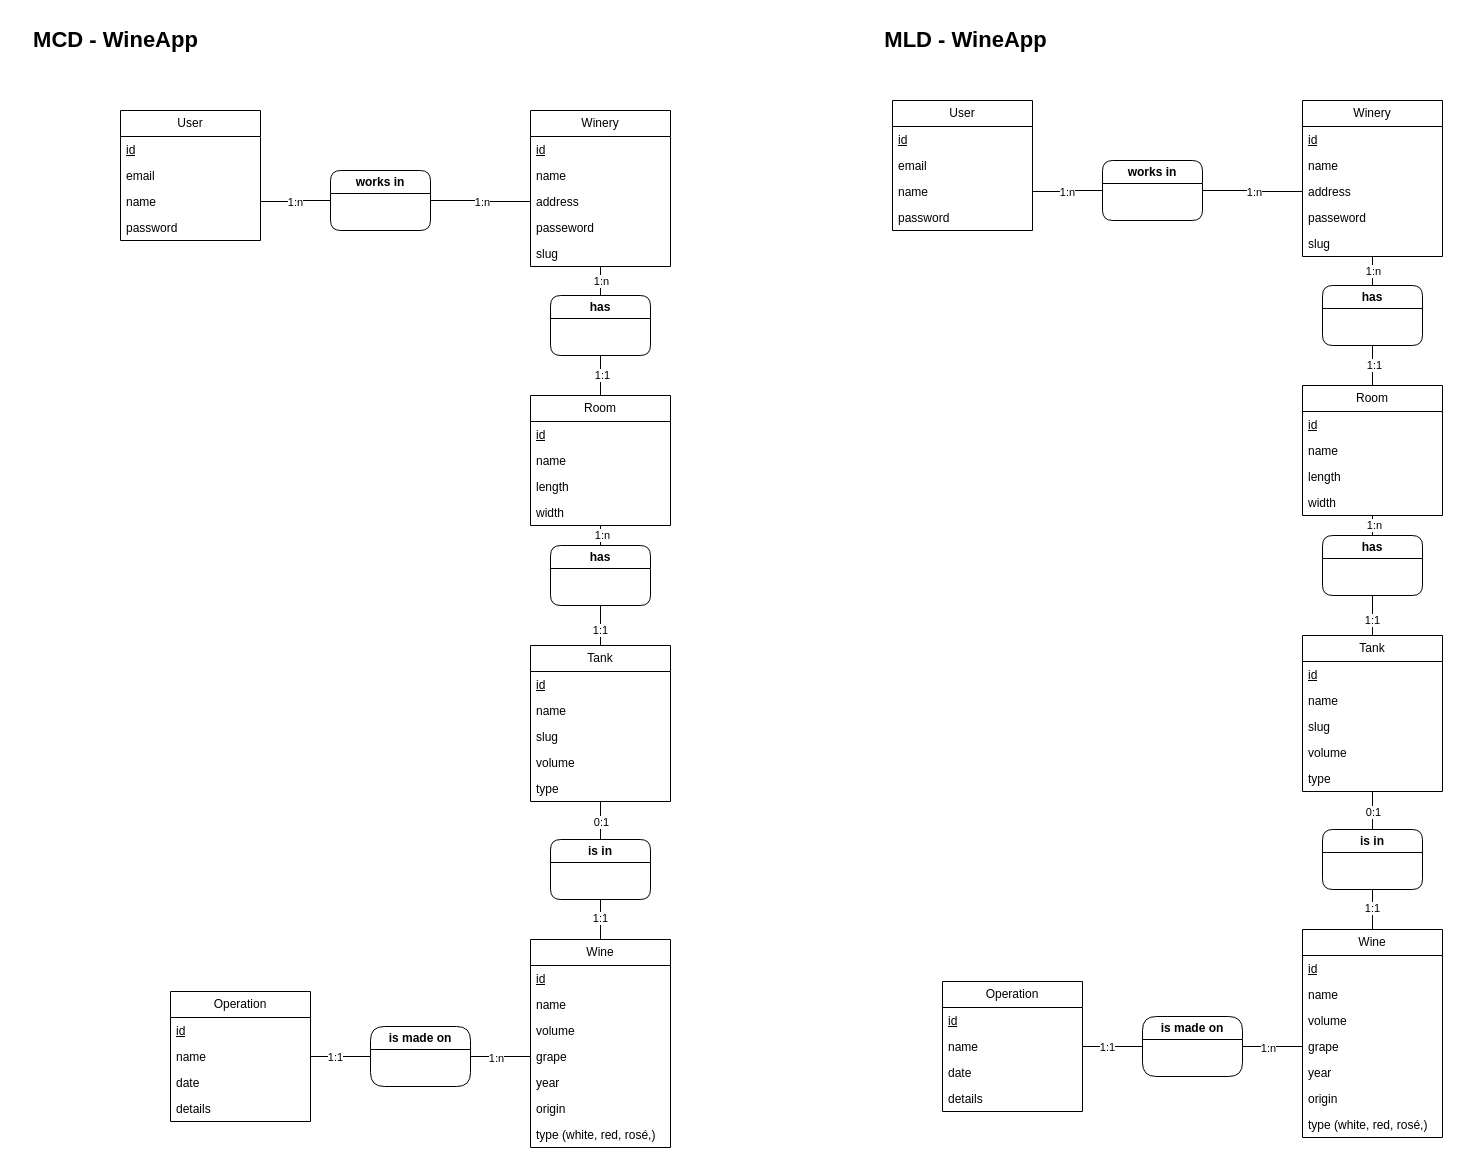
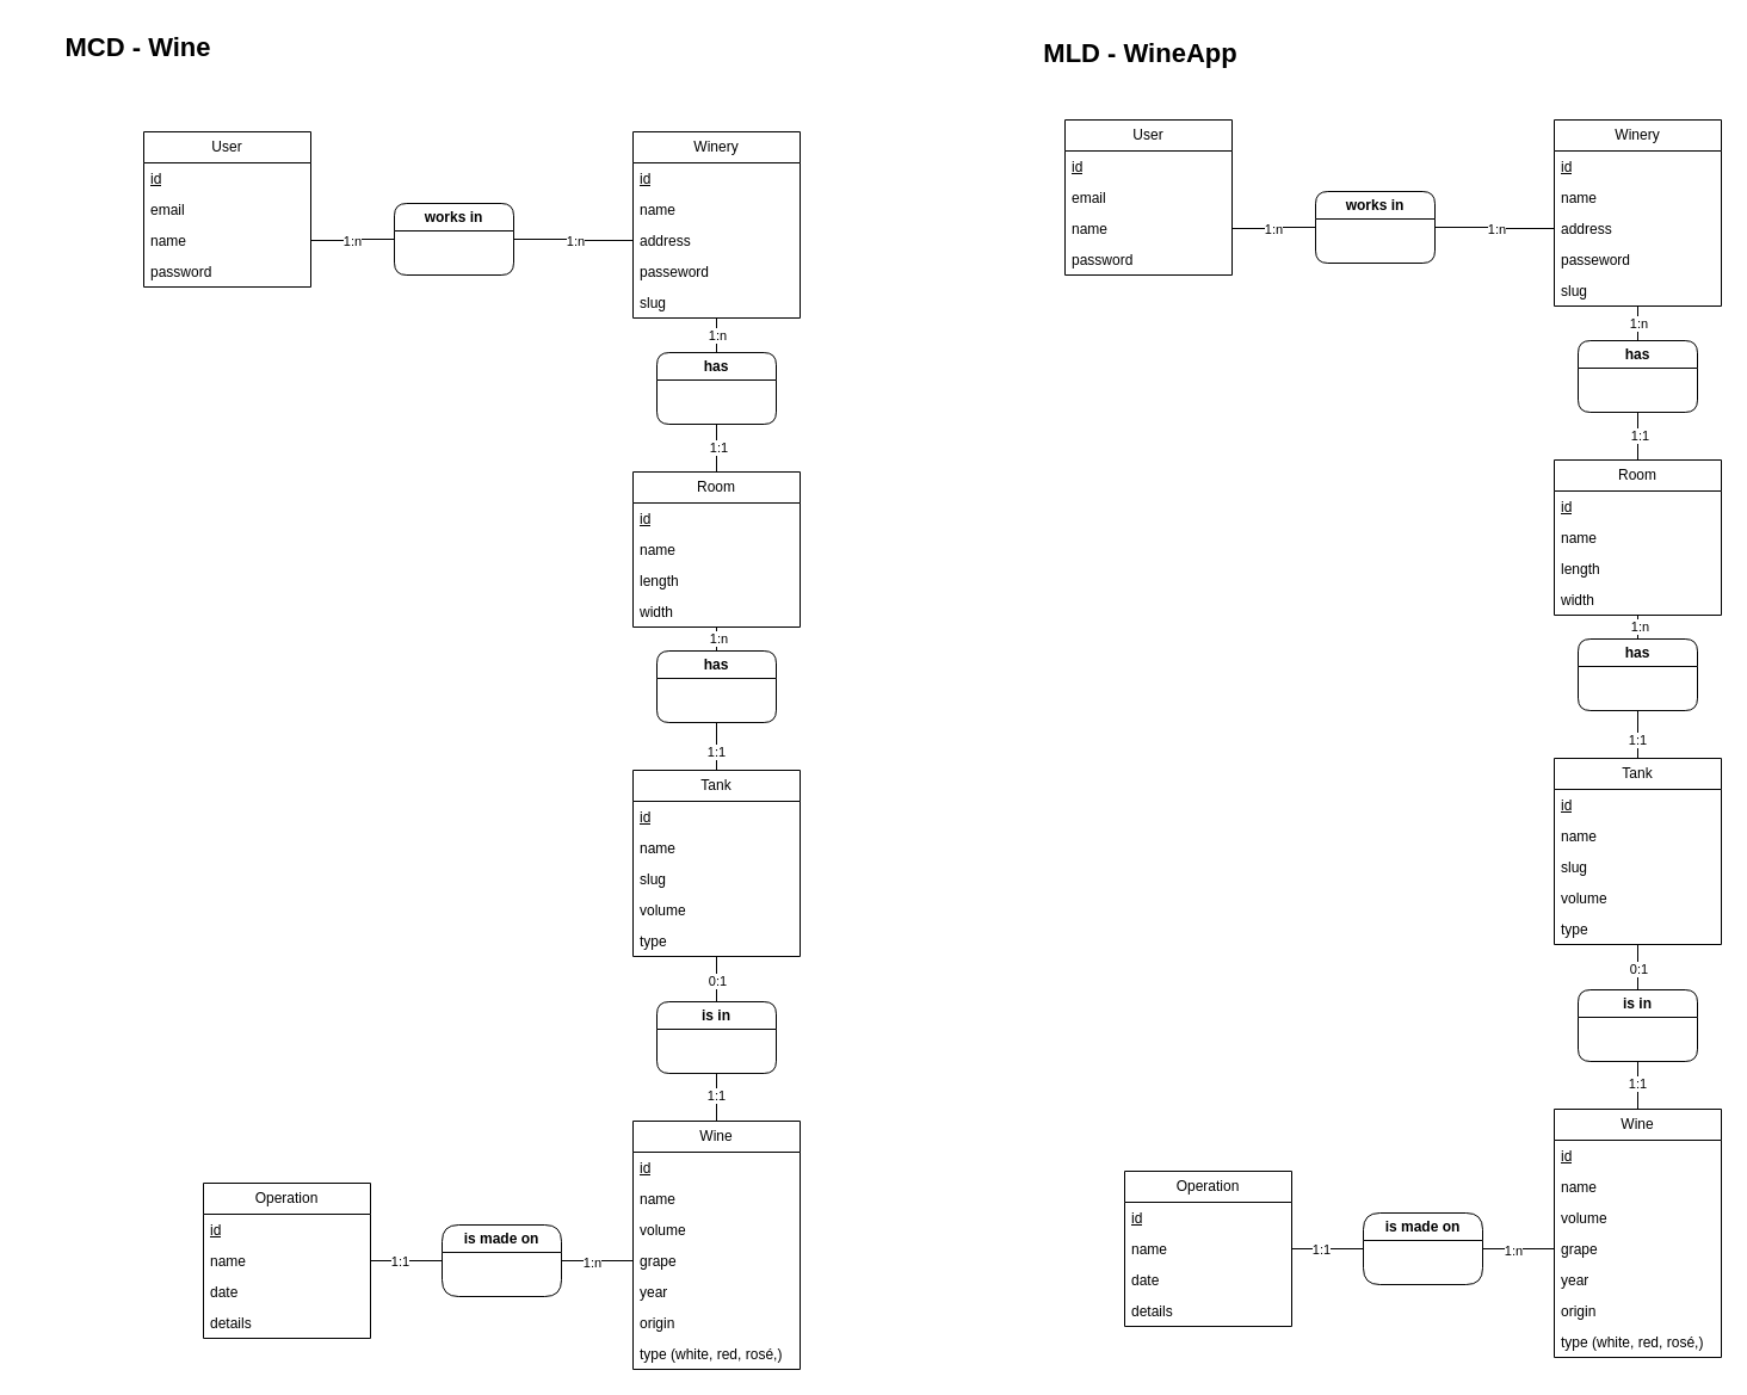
- <mxCell id="62" value="&lt;font style=&quot;font-size: 22px;&quot;&gt;&lt;b&gt;MCD - WineApp&lt;/b&gt;&lt;br&gt;&lt;/font&gt;" style="text;html=1;align=center;verticalAlign=middle;resizable=0;points=[];autosize=1;strokeColor=none;fillColor=none;" vertex="1" parent="1"><mxGeometry x="20" y="20" width="190" height="40" as="geometry" /></mxCell>
+ <mxCell id="62" value="&lt;font style=&quot;font-size: 22px;&quot;&gt;&lt;b&gt;MCD - Wine&lt;/b&gt;&lt;br&gt;&lt;/font&gt;" style="text;html=1;align=center;verticalAlign=middle;resizable=0;points=[];autosize=1;strokeColor=none;fillColor=none;" vertex="1" parent="1"><mxGeometry x="20" y="20" width="190" height="40" as="geometry" /></mxCell>
- <mxCell id="63" value="&lt;font style=&quot;font-size: 22px;&quot;&gt;&lt;b&gt;MLD - WineApp&lt;/b&gt;&lt;br&gt;&lt;/font&gt;" style="text;html=1;align=center;verticalAlign=middle;resizable=0;points=[];autosize=1;strokeColor=none;fillColor=none;" vertex="1" parent="1"><mxGeometry x="870" y="20" width="190" height="40" as="geometry" /></mxCell>
+ <mxCell id="63" value="&lt;font style=&quot;font-size: 22px;&quot;&gt;&lt;b&gt;MLD - WineApp&lt;/b&gt;&lt;br&gt;&lt;/font&gt;" style="text;html=1;align=center;verticalAlign=middle;resizable=0;points=[];autosize=1;strokeColor=none;fillColor=none;" vertex="1" parent="1"><mxGeometry x="860" y="25" width="190" height="40" as="geometry" /></mxCell>
